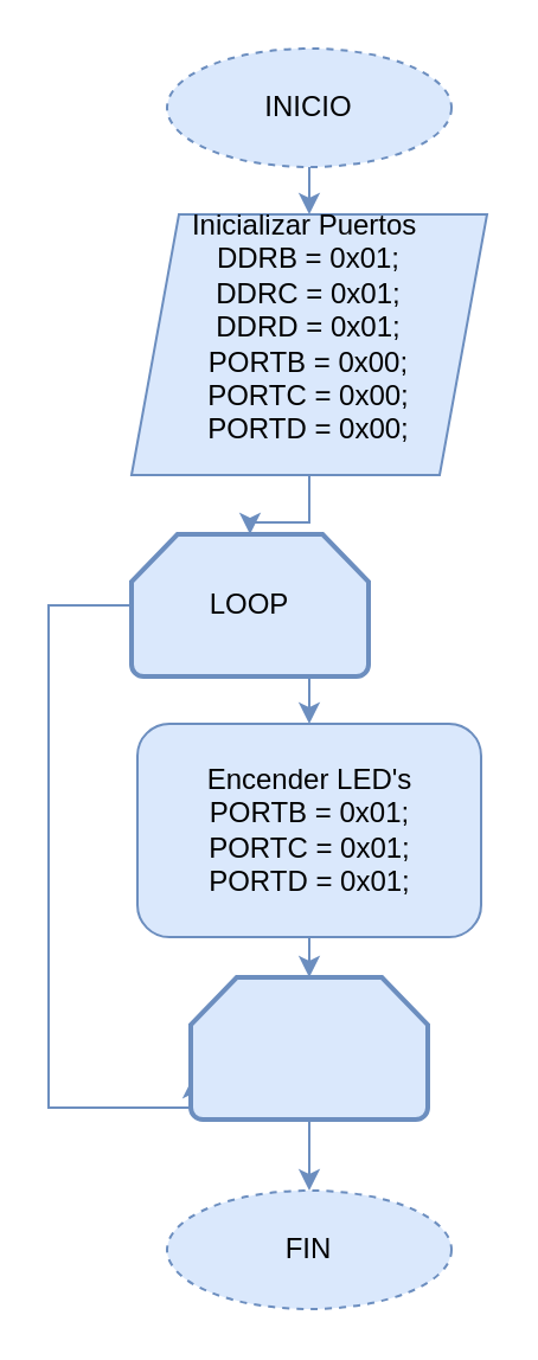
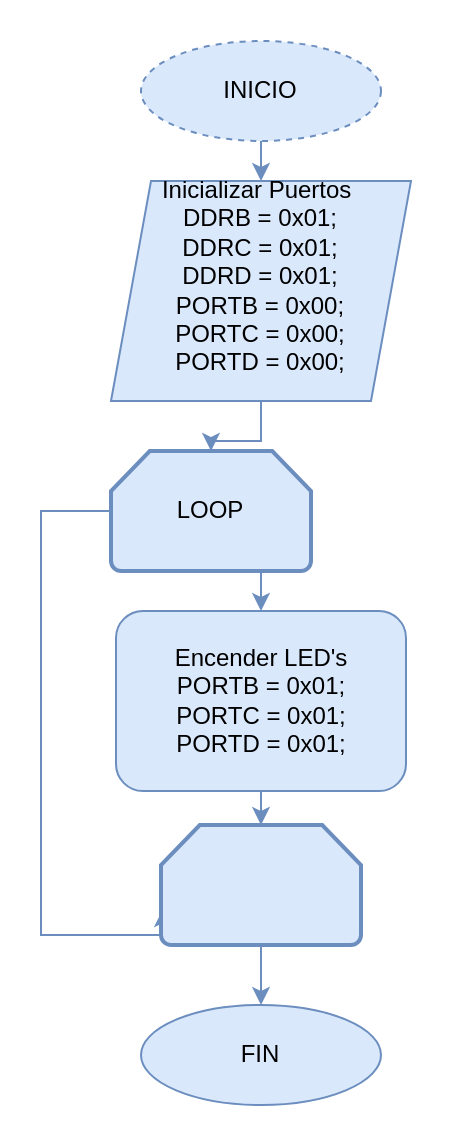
- <mxCell id="11" value="FIN" style="ellipse;whiteSpace=wrap;html=1;fillColor=#dae8fc;strokeColor=#6c8ebf;dashed=1;" parent="1" vertex="1"><mxGeometry x="70" y="502" width="120" height="50" as="geometry" /></mxCell>
+ <mxCell id="11" value="FIN" style="ellipse;whiteSpace=wrap;html=1;fillColor=#dae8fc;strokeColor=#6c8ebf;" parent="1" vertex="1"><mxGeometry x="70" y="502" width="120" height="50" as="geometry" /></mxCell>
